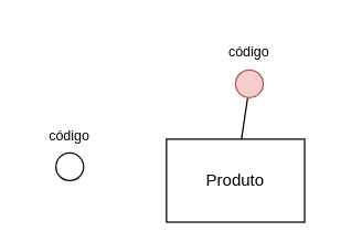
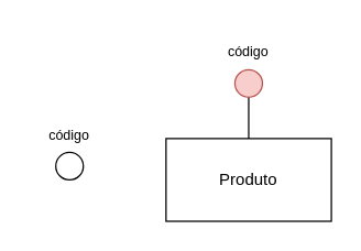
- <mxCell id="2" value="&lt;div&gt;Produto&lt;/div&gt;" style="rounded=0;whiteSpace=wrap;html=1;" vertex="1" parent="1"><mxGeometry x="120" y="100" width="100" height="60" as="geometry" /></mxCell>
+ <mxCell id="2" value="&lt;div&gt;Produto&lt;/div&gt;" style="rounded=0;whiteSpace=wrap;html=1;" vertex="1" parent="1"><mxGeometry x="120" y="100" width="120" height="60" as="geometry" /></mxCell>
